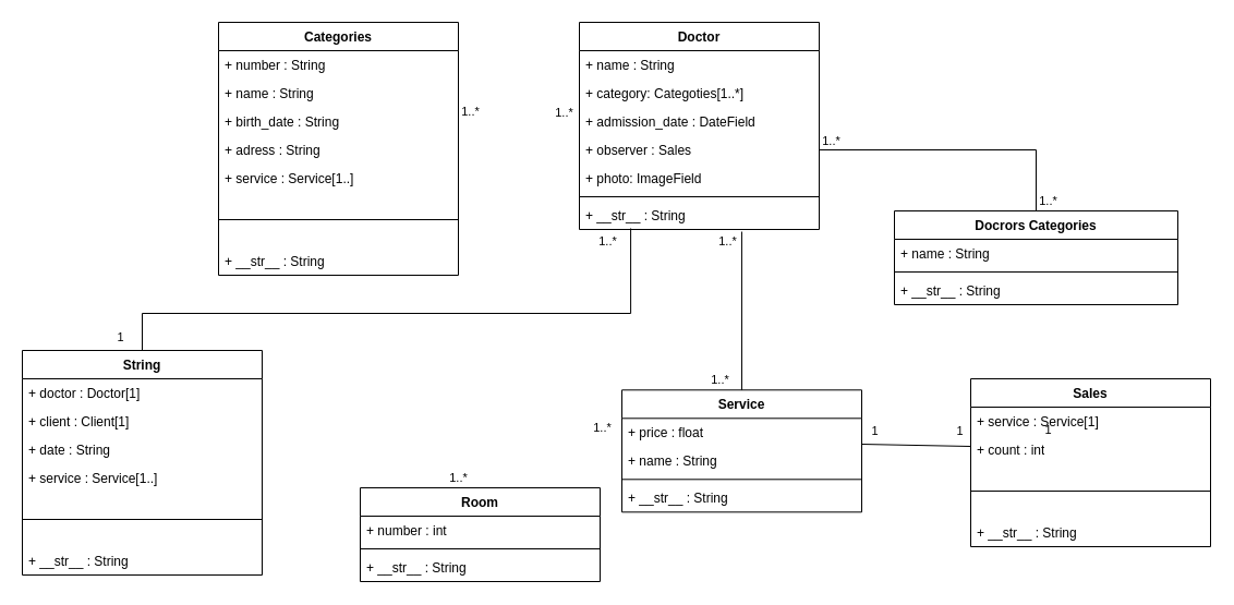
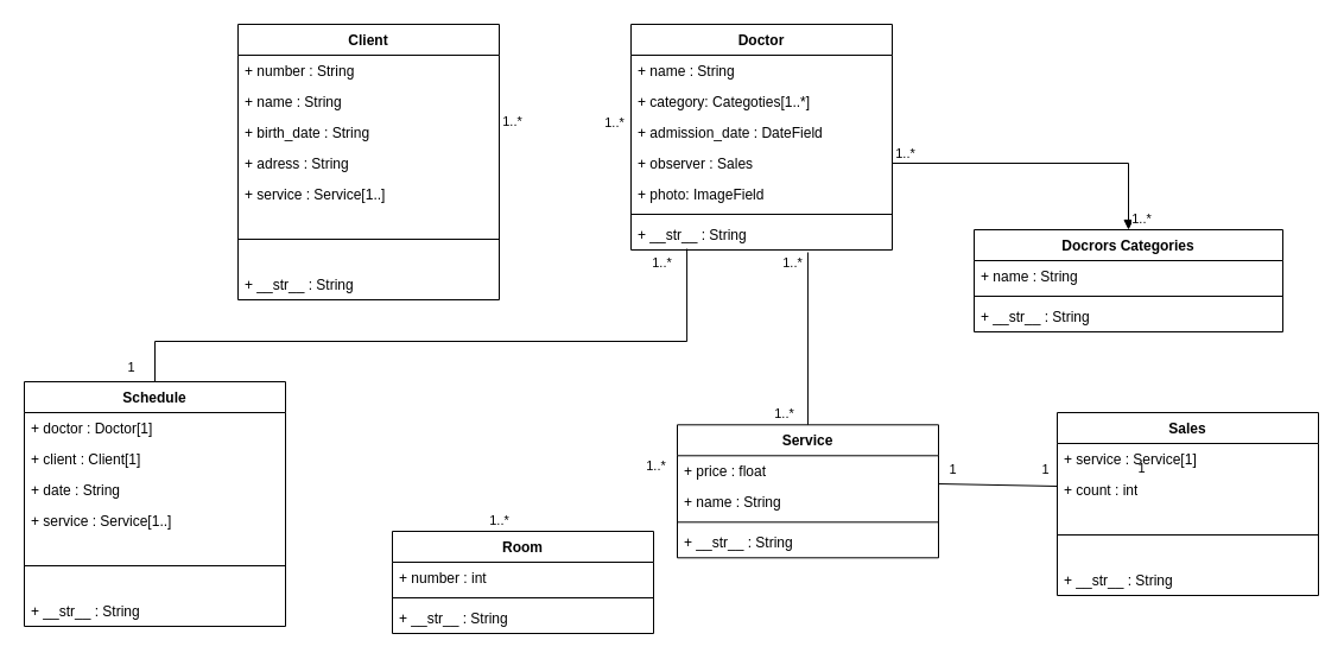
- <mxCell id="26" value="&lt;div&gt;Categories&lt;/div&gt;&lt;div&gt;&lt;br&gt;&lt;/div&gt;" style="swimlane;fontStyle=1;align=center;verticalAlign=top;childLayout=stackLayout;horizontal=1;startSize=26;horizontalStack=0;resizeParent=1;resizeParentMax=0;resizeLast=0;collapsible=1;marginBottom=0;whiteSpace=wrap;html=1;" vertex="1" parent="1"><mxGeometry x="200" y="20" width="220" height="232" as="geometry" /></mxCell>
+ <mxCell id="26" value="&lt;div&gt;Client&lt;/div&gt;&lt;div&gt;&lt;br&gt;&lt;/div&gt;" style="swimlane;fontStyle=1;align=center;verticalAlign=top;childLayout=stackLayout;horizontal=1;startSize=26;horizontalStack=0;resizeParent=1;resizeParentMax=0;resizeLast=0;collapsible=1;marginBottom=0;whiteSpace=wrap;html=1;" vertex="1" parent="1"><mxGeometry x="200" y="20" width="220" height="232" as="geometry" /></mxCell>
- <mxCell id="19" value="" style="endArrow=none;html=1;rounded=0;exitX=1;exitY=0.5;exitDx=0;exitDy=0;" edge="1" parent="1" source="6" target="10"><mxGeometry width="50" height="50" relative="1" as="geometry"><mxPoint x="880" y="137" as="sourcePoint" /><mxPoint x="930" y="87" as="targetPoint" /><Array as="points"><mxPoint x="950" y="137" /></Array></mxGeometry></mxCell>
+ <mxCell id="19" value="" style="endArrow=block;html=1;rounded=0;exitX=1;exitY=0.5;exitDx=0;exitDy=0;" edge="1" parent="1" source="6" target="10"><mxGeometry width="50" height="50" relative="1" as="geometry"><mxPoint x="880" y="137" as="sourcePoint" /><mxPoint x="930" y="87" as="targetPoint" /><Array as="points"><mxPoint x="950" y="137" /></Array></mxGeometry></mxCell>
- <mxCell id="39" value="String" style="swimlane;fontStyle=1;align=center;verticalAlign=top;childLayout=stackLayout;horizontal=1;startSize=26;horizontalStack=0;resizeParent=1;resizeParentMax=0;resizeLast=0;collapsible=1;marginBottom=0;whiteSpace=wrap;html=1;" vertex="1" parent="1"><mxGeometry x="20" y="321" width="220" height="206" as="geometry" /></mxCell>
+ <mxCell id="39" value="Schedule" style="swimlane;fontStyle=1;align=center;verticalAlign=top;childLayout=stackLayout;horizontal=1;startSize=26;horizontalStack=0;resizeParent=1;resizeParentMax=0;resizeLast=0;collapsible=1;marginBottom=0;whiteSpace=wrap;html=1;" vertex="1" parent="1"><mxGeometry x="20" y="321" width="220" height="206" as="geometry" /></mxCell>
